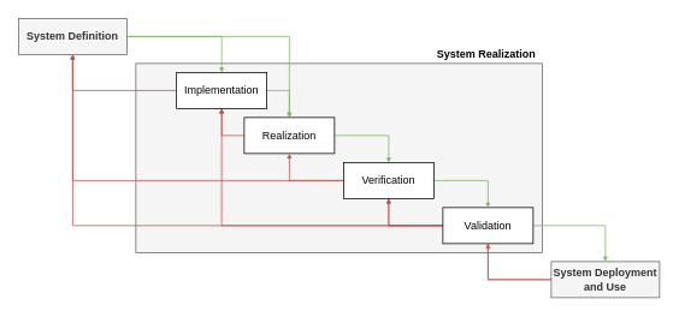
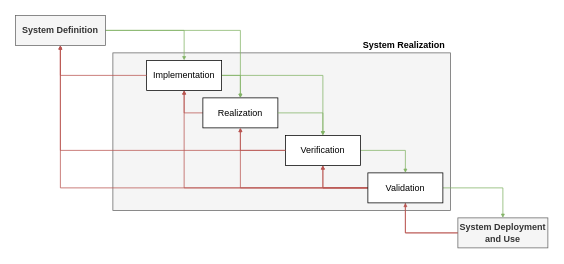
+ <mxCell id="7" style="edgeStyle=orthogonalEdgeStyle;rounded=0;jumpSize=6;html=1;exitX=1;exitY=0.5;exitDx=0;exitDy=0;entryX=0.5;entryY=0;entryDx=0;entryDy=0;strokeColor=#82b366;endArrow=block;endFill=1;startSize=3;endSize=3;fillColor=#d5e8d4;" edge="1" parent="1" source="8" target="12"><mxGeometry relative="1" as="geometry" /></mxCell>
+ <mxCell id="17" style="edgeStyle=orthogonalEdgeStyle;rounded=0;html=1;exitX=0;exitY=0.5;exitDx=0;exitDy=0;entryX=0.5;entryY=1;entryDx=0;entryDy=0;endArrow=block;endFill=1;startSize=3;endSize=3;snapToPoint=0;fixDash=0;noJump=0;fillColor=#f8cecc;strokeColor=#b85450;" parent="1" source="26" target="10" edge="1"><mxGeometry relative="1" as="geometry" /></mxCell>
